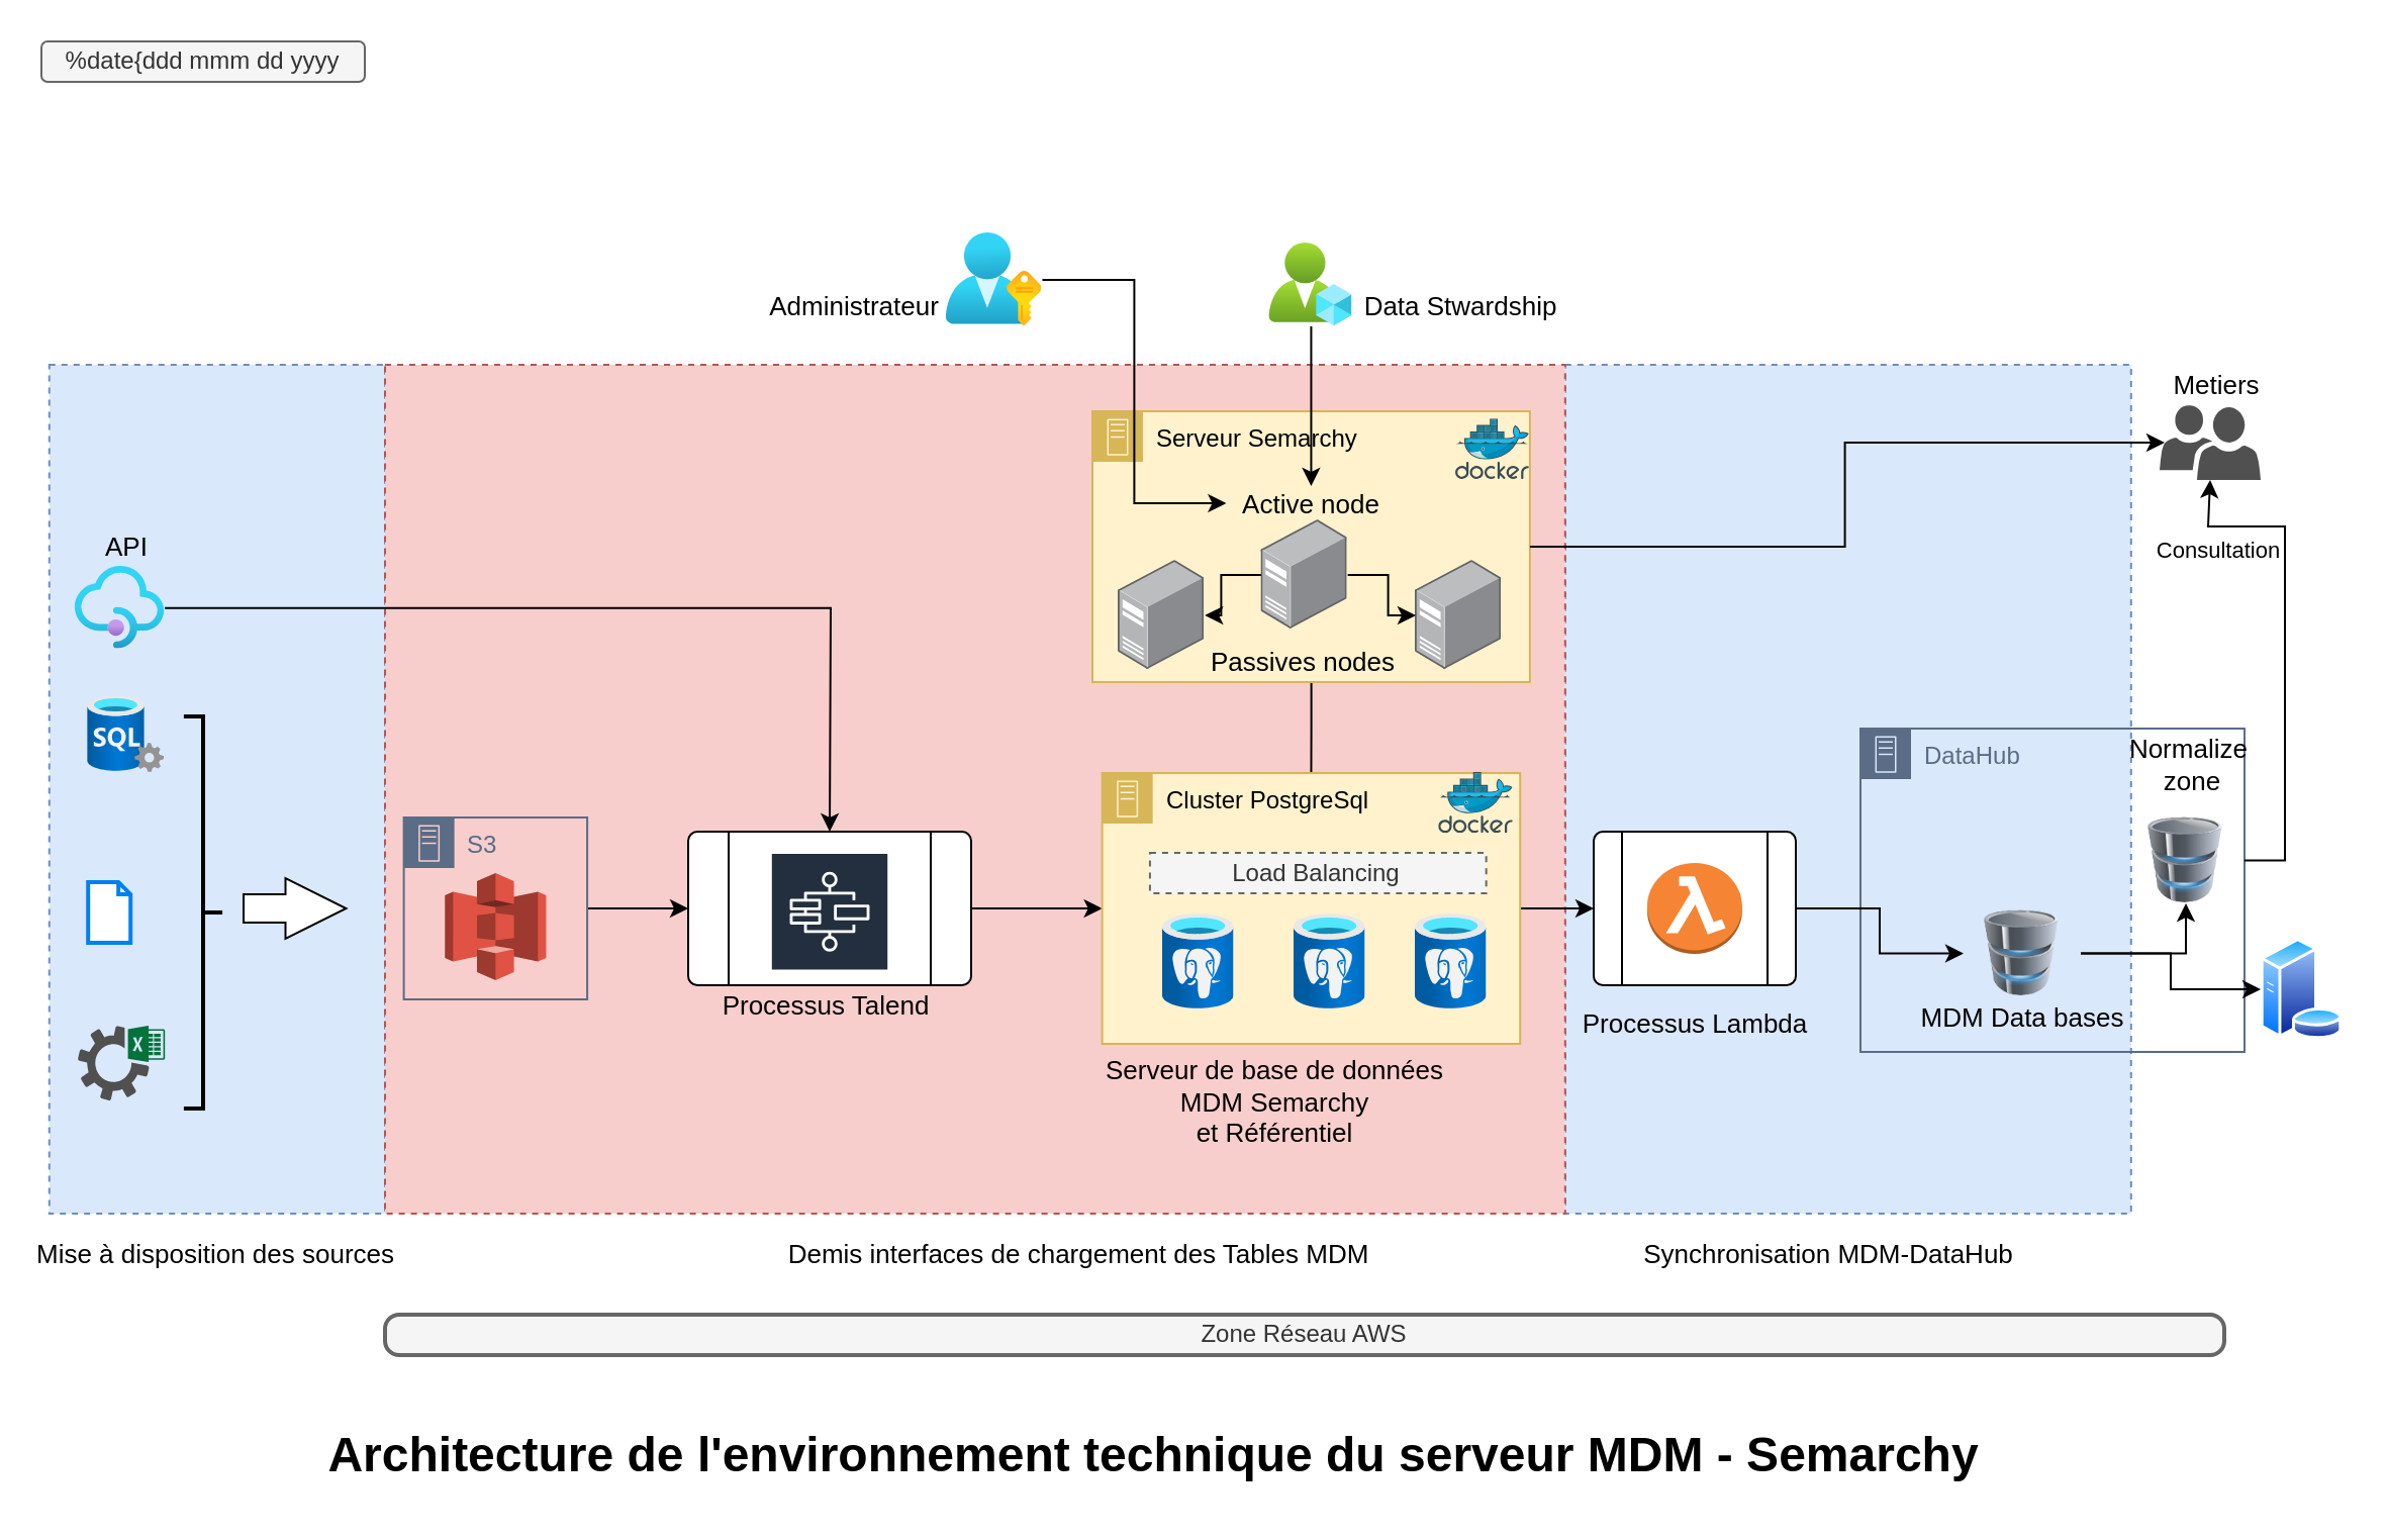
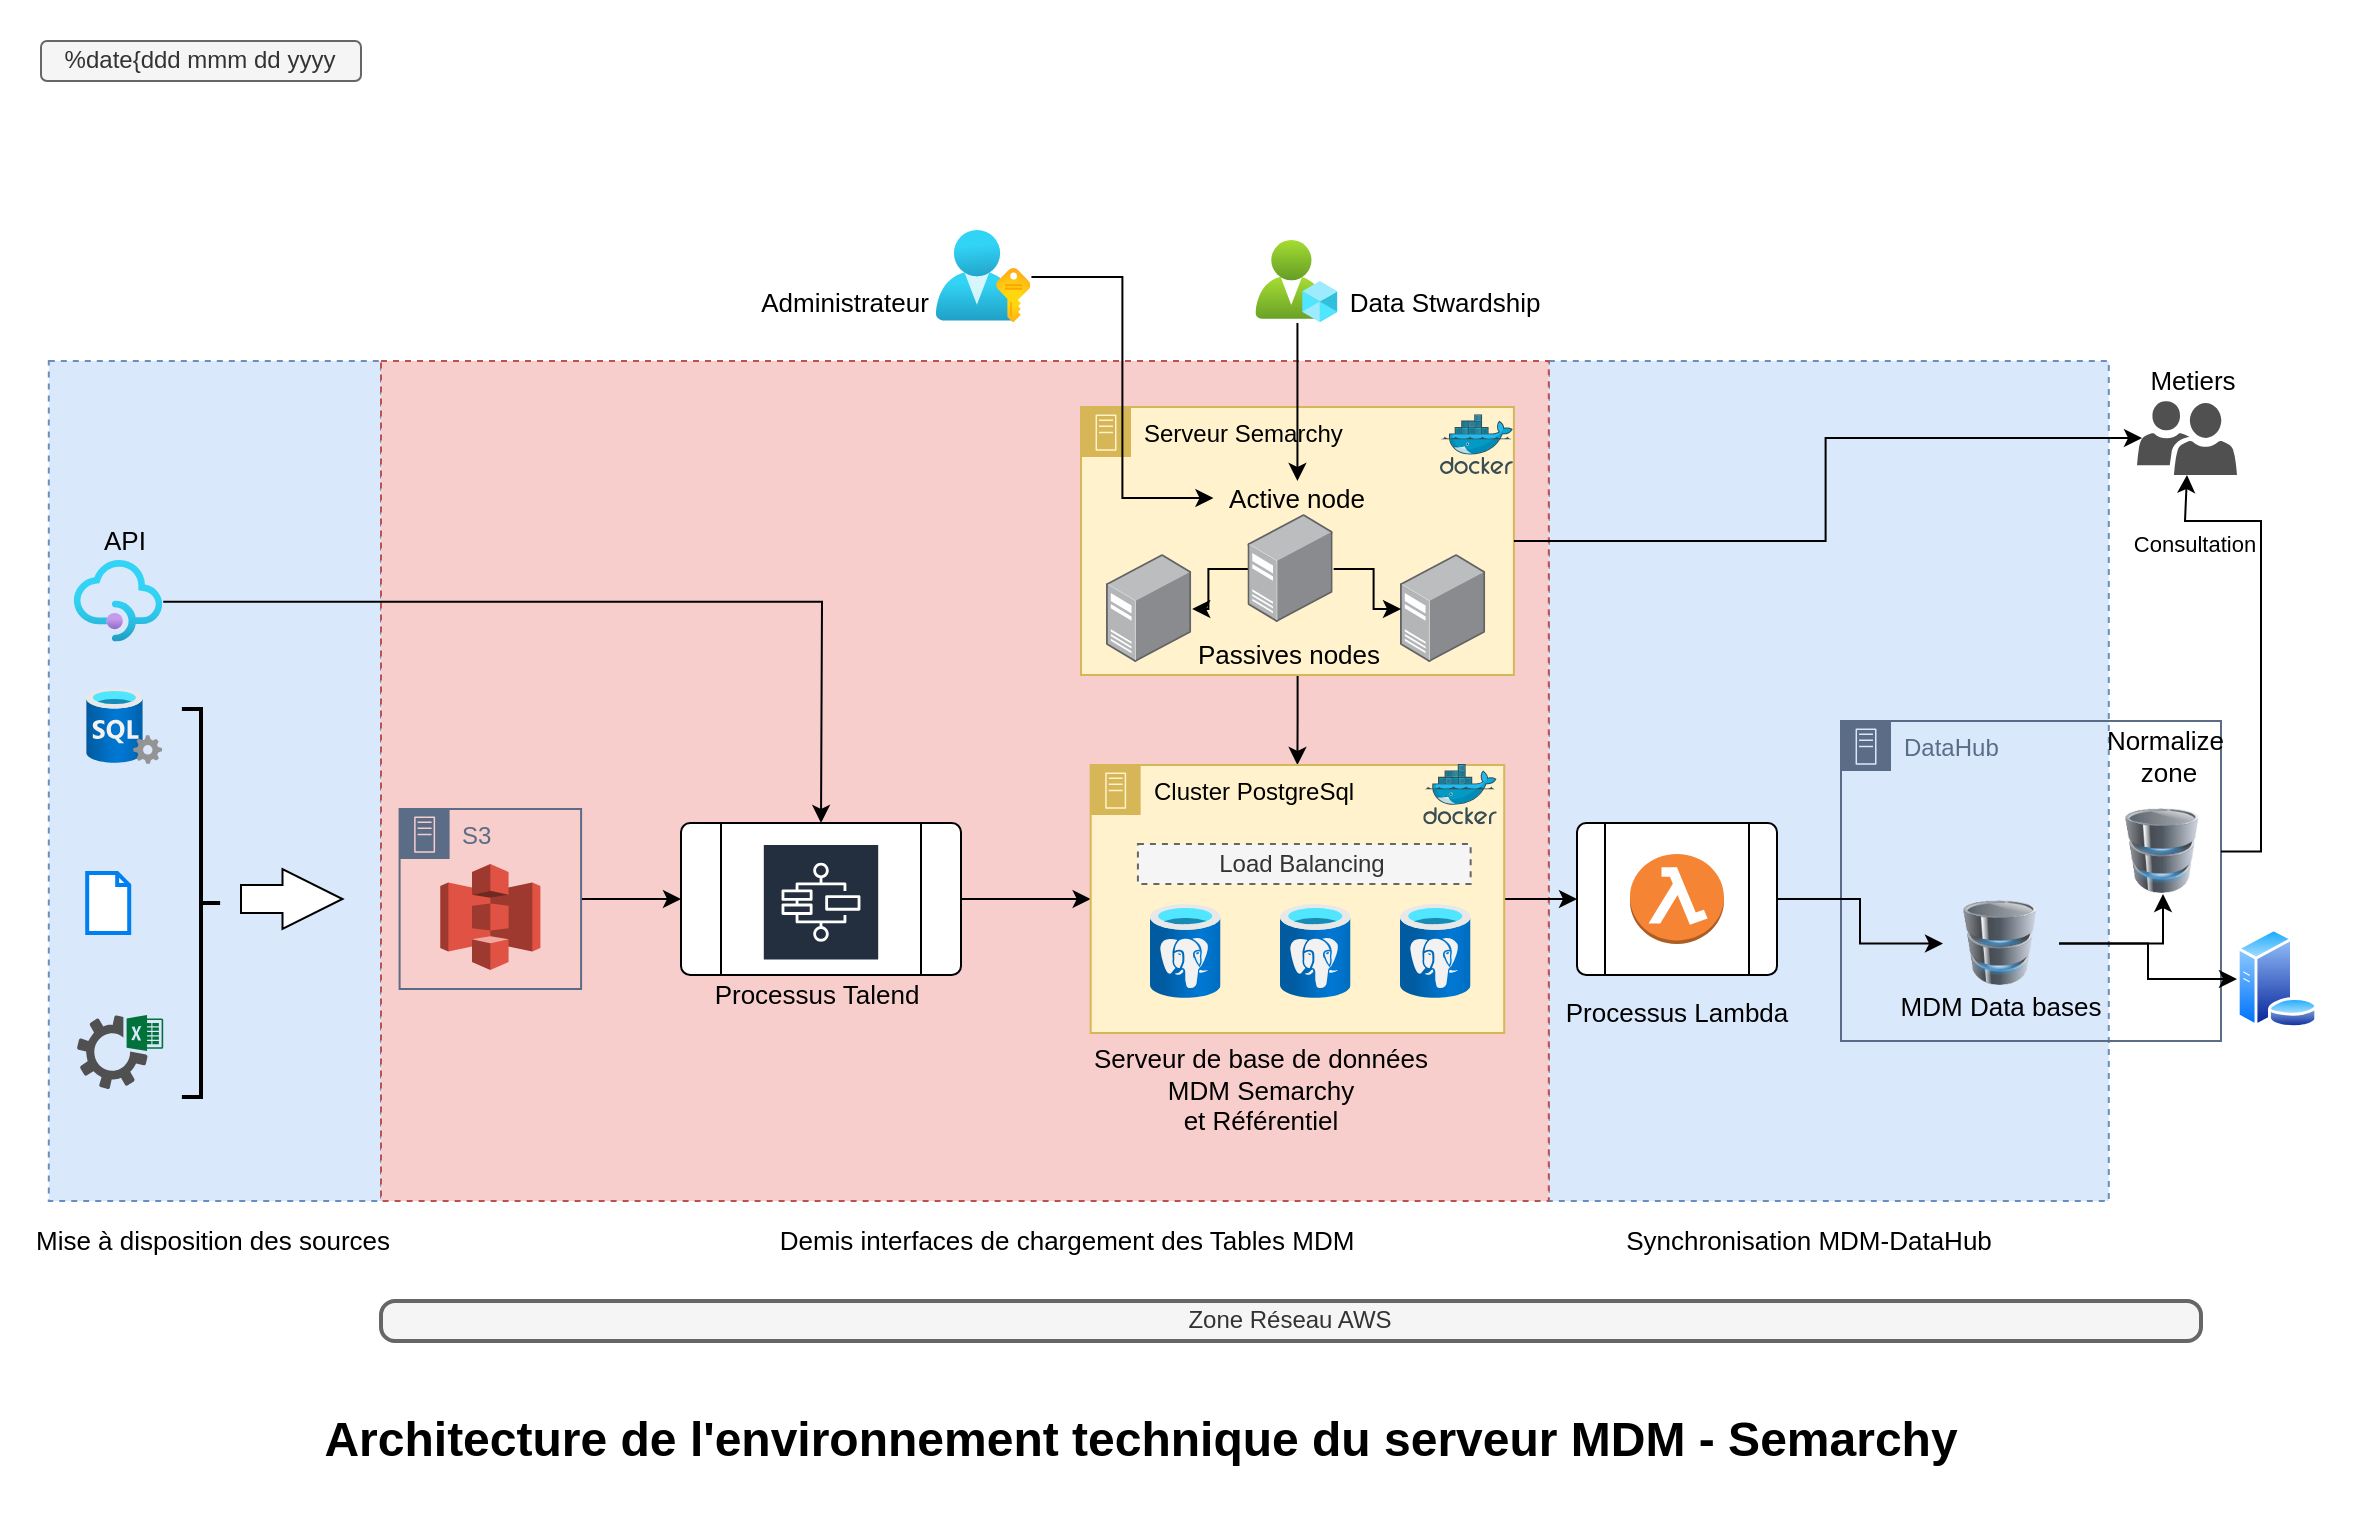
- <mxCell id="8" style="edgeStyle=orthogonalEdgeStyle;rounded=0;orthogonalLoop=1;jettySize=auto;html=1;entryX=0.5;entryY=0;entryDx=0;entryDy=0;endArrow=none;" edge="1" parent="1" source="9" target="27"><mxGeometry relative="1" as="geometry" /></mxCell>
+ <mxCell id="8" style="edgeStyle=orthogonalEdgeStyle;rounded=0;orthogonalLoop=1;jettySize=auto;html=1;entryX=0.5;entryY=0;entryDx=0;entryDy=0;" edge="1" parent="1" source="9" target="27"><mxGeometry relative="1" as="geometry" /></mxCell>
